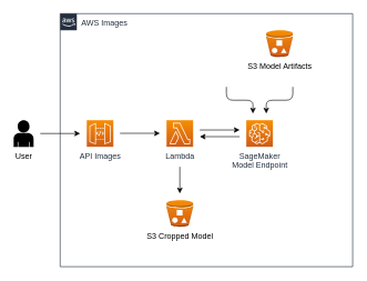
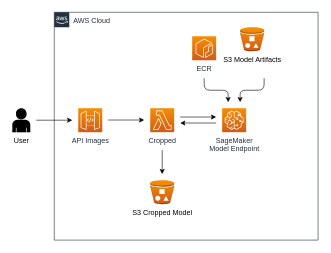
- <mxCell id="3" value="AWS Images" style="points=[[0,0],[0.25,0],[0.5,0],[0.75,0],[1,0],[1,0.25],[1,0.5],[1,0.75],[1,1],[0.75,1],[0.5,1],[0.25,1],[0,1],[0,0.75],[0,0.5],[0,0.25]];outlineConnect=0;gradientColor=none;html=1;whiteSpace=wrap;fontSize=12;fontStyle=0;shape=mxgraph.aws4.group;grIcon=mxgraph.aws4.group_aws_cloud_alt;strokeColor=#232F3E;fillColor=none;verticalAlign=top;align=left;spacingLeft=30;fontColor=#232F3E;dashed=0;labelBackgroundColor=#ffffff;" vertex="1" parent="1"><mxGeometry x="90" y="20" width="440" height="380" as="geometry" /></mxCell>
+ <mxCell id="3" value="AWS Cloud" style="points=[[0,0],[0.25,0],[0.5,0],[0.75,0],[1,0],[1,0.25],[1,0.5],[1,0.75],[1,1],[0.75,1],[0.5,1],[0.25,1],[0,1],[0,0.75],[0,0.5],[0,0.25]];outlineConnect=0;gradientColor=none;html=1;whiteSpace=wrap;fontSize=12;fontStyle=0;shape=mxgraph.aws4.group;grIcon=mxgraph.aws4.group_aws_cloud_alt;strokeColor=#232F3E;fillColor=none;verticalAlign=top;align=left;spacingLeft=30;fontColor=#232F3E;dashed=0;labelBackgroundColor=#ffffff;" vertex="1" parent="1"><mxGeometry x="90" y="20" width="440" height="380" as="geometry" /></mxCell>
+ <mxCell id="8" value="ECR" style="outlineConnect=0;fontColor=#232F3E;gradientColor=#F78E04;gradientDirection=north;fillColor=#D05C17;strokeColor=#ffffff;dashed=0;verticalLabelPosition=bottom;verticalAlign=top;align=center;html=1;fontSize=12;fontStyle=0;aspect=fixed;shape=mxgraph.aws4.resourceIcon;resIcon=mxgraph.aws4.ecr;" vertex="1" parent="1"><mxGeometry x="320" width="40" height="40" as="geometry" y="60" /></mxCell>
- <mxCell id="5" value="Lambda" style="outlineConnect=0;fontColor=#232F3E;gradientDirection=north;strokeColor=#ffffff;dashed=0;verticalLabelPosition=bottom;verticalAlign=top;align=center;html=1;fontSize=12;fontStyle=0;aspect=fixed;shape=mxgraph.aws4.resourceIcon;resIcon=mxgraph.aws4.lambda;fillColor=#D05C17;gradientColor=#F78E04;" vertex="1" parent="1"><mxGeometry x="250" y="180" width="40" height="40" as="geometry" /></mxCell>
+ <mxCell id="5" value="Cropped" style="outlineConnect=0;fontColor=#232F3E;gradientDirection=north;strokeColor=#ffffff;dashed=0;verticalLabelPosition=bottom;verticalAlign=top;align=center;html=1;fontSize=12;fontStyle=0;aspect=fixed;shape=mxgraph.aws4.resourceIcon;resIcon=mxgraph.aws4.lambda;fillColor=#D05C17;gradientColor=#F78E04;" vertex="1" parent="1"><mxGeometry x="250" y="180" width="40" height="40" as="geometry" /></mxCell>
